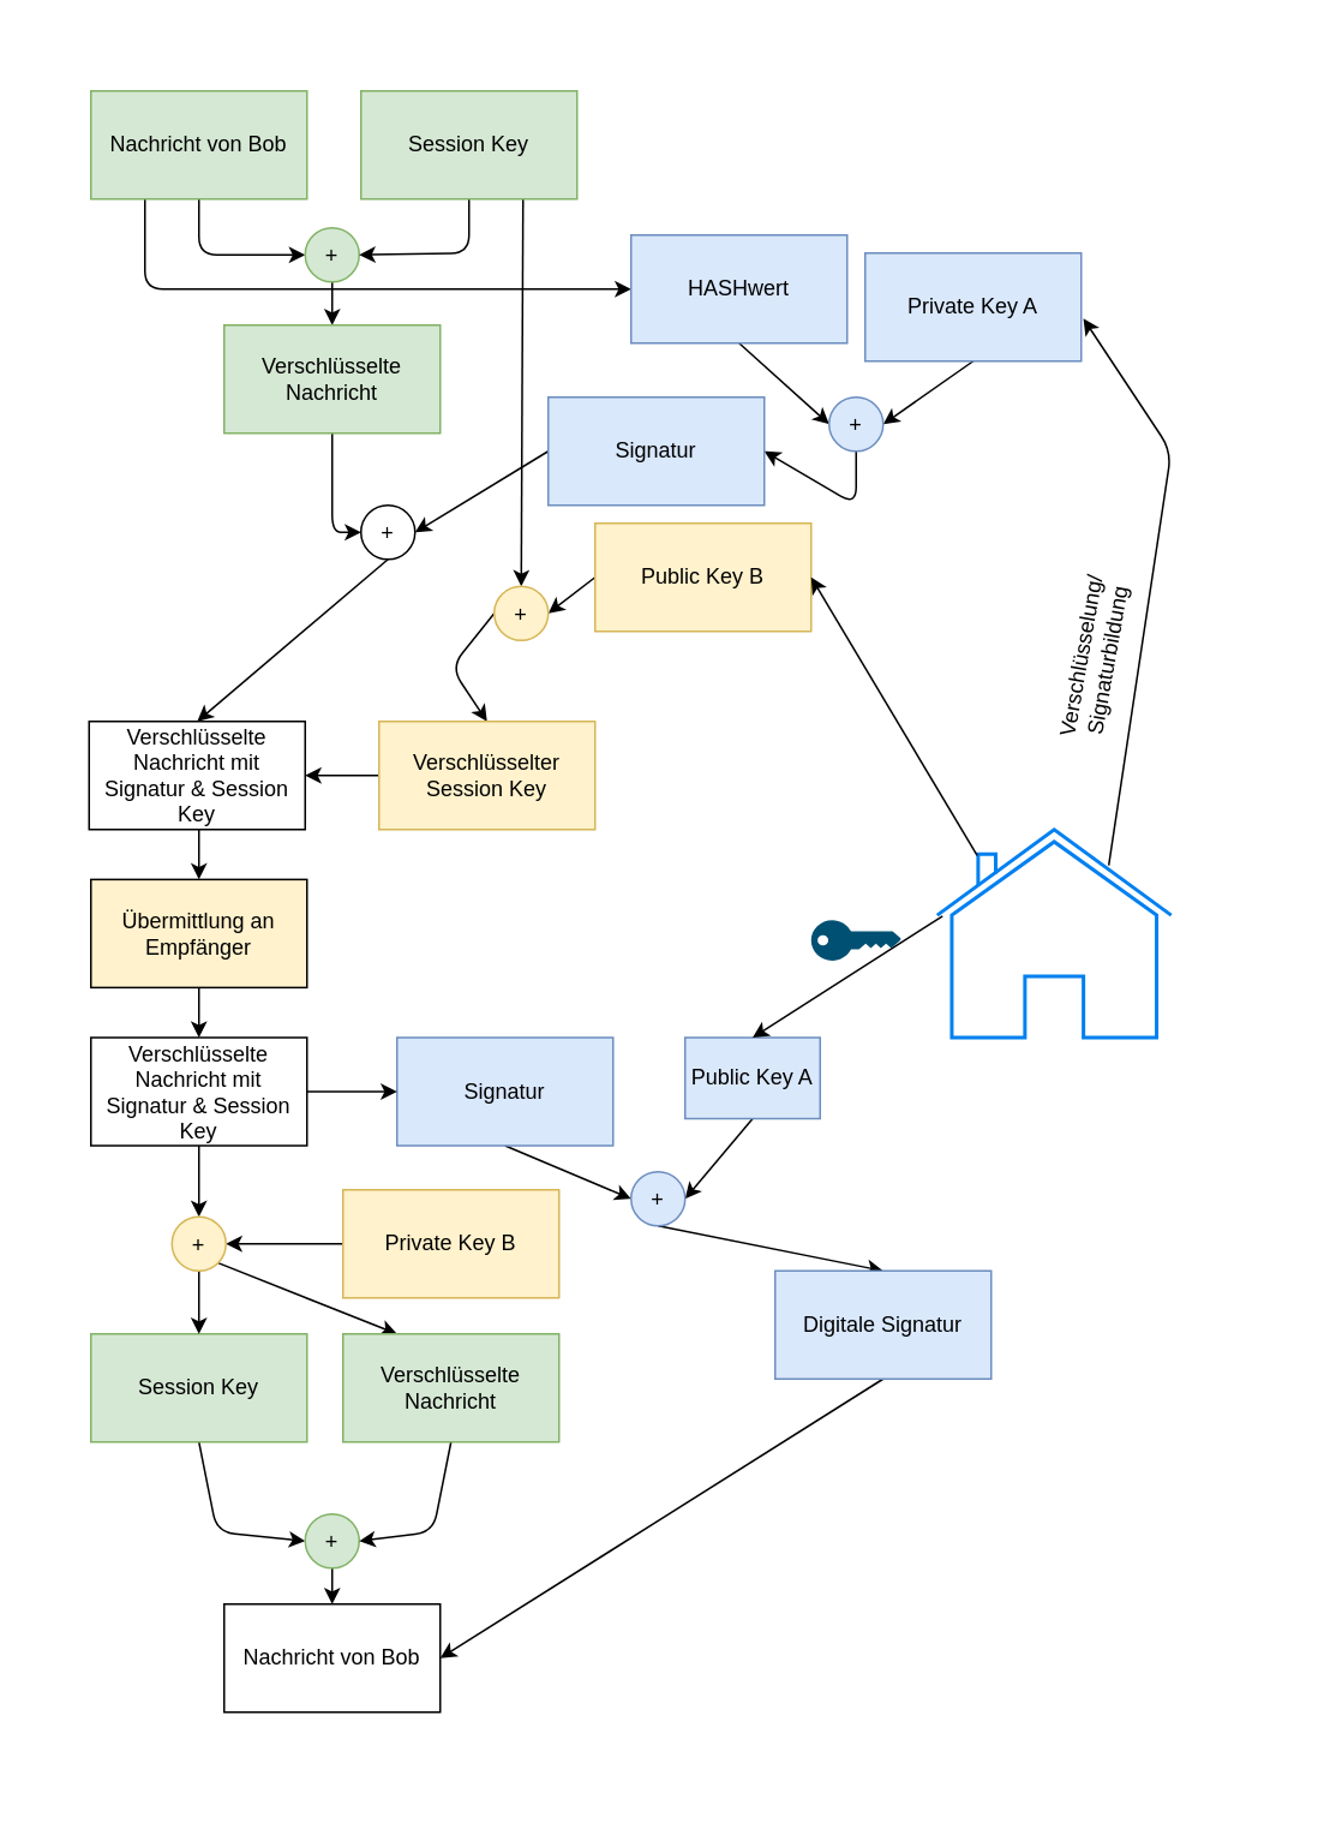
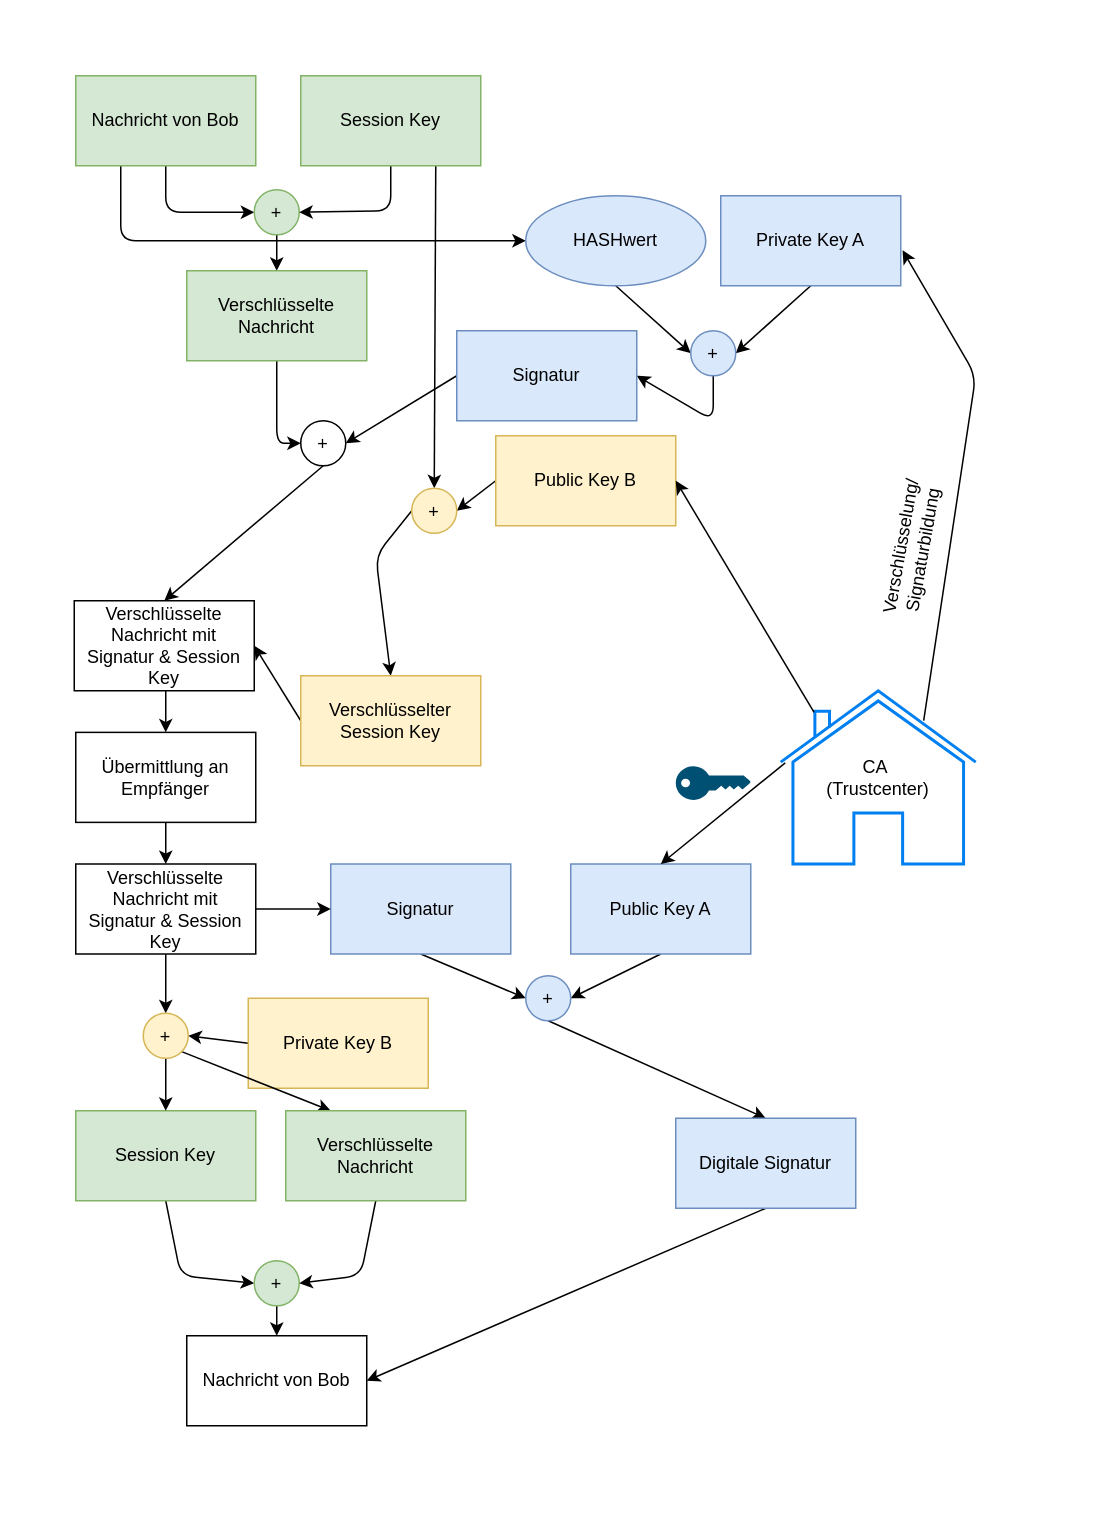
- <mxCell id="7" value="HASHwert" style="rounded=0;whiteSpace=wrap;html=1;fillColor=#dae8fc;strokeColor=#6c8ebf;" parent="1" vertex="1"><mxGeometry x="350" y="130" width="120" height="60" as="geometry" /></mxCell>
+ <mxCell id="7" value="HASHwert" style="ellipse;whiteSpace=wrap;html=1;fillColor=#dae8fc;strokeColor=#6c8ebf;" parent="1" vertex="1"><mxGeometry x="350" y="130" width="120" height="60" as="geometry" /></mxCell>
- <mxCell id="35" value="Private Key A" style="rounded=0;whiteSpace=wrap;html=1;fillColor=#dae8fc;strokeColor=#6c8ebf;" parent="1" vertex="1"><mxGeometry x="480" y="140" width="120" height="60" as="geometry" /></mxCell>
+ <mxCell id="35" value="Private Key A" style="rounded=0;whiteSpace=wrap;html=1;fillColor=#dae8fc;strokeColor=#6c8ebf;" parent="1" vertex="1"><mxGeometry x="480" y="130" width="120" height="60" as="geometry" /></mxCell>
- <mxCell id="62" value="Verschlüsselter Session Key" style="rounded=0;whiteSpace=wrap;html=1;fillColor=#fff2cc;strokeColor=#d6b656;" vertex="1" parent="1"><mxGeometry x="210" y="400" width="120" height="60" as="geometry" /></mxCell>
+ <mxCell id="62" value="Verschlüsselter Session Key" style="rounded=0;whiteSpace=wrap;html=1;fillColor=#fff2cc;strokeColor=#d6b656;" vertex="1" parent="1"><mxGeometry x="200" y="450" width="120" height="60" as="geometry" /></mxCell>
- <mxCell id="28" value="Übermittlung an Empfänger" style="rounded=0;whiteSpace=wrap;html=1;fillColor=#fff2cc;" parent="1" vertex="1"><mxGeometry x="50" y="487.75" width="120" height="60" as="geometry" /></mxCell>
+ <mxCell id="28" value="Übermittlung an Empfänger" style="rounded=0;whiteSpace=wrap;html=1;" parent="1" vertex="1"><mxGeometry x="50" y="487.75" width="120" height="60" as="geometry" /></mxCell>
+ <mxCell id="30" value="CA&amp;nbsp;&lt;br&gt;(Trustcenter)" style="text;html=1;strokeColor=none;fillColor=none;align=center;verticalAlign=middle;whiteSpace=wrap;rounded=0;" parent="1" vertex="1"><mxGeometry x="555" y="502.75" width="60" height="30" as="geometry" /></mxCell>
- <mxCell id="14" value="Public Key A" style="rounded=0;whiteSpace=wrap;html=1;fillColor=#dae8fc;strokeColor=#6c8ebf;" parent="1" vertex="1"><mxGeometry x="380" y="575.5" width="75" height="45" as="geometry" /></mxCell>
+ <mxCell id="14" value="Public Key A" style="rounded=0;whiteSpace=wrap;html=1;fillColor=#dae8fc;strokeColor=#6c8ebf;" parent="1" vertex="1"><mxGeometry x="380" y="575.5" width="120" height="60" as="geometry" /></mxCell>
- <mxCell id="53" value="Private Key B" style="rounded=0;whiteSpace=wrap;html=1;fillColor=#fff2cc;strokeColor=#d6b656;" vertex="1" parent="1"><mxGeometry x="190" y="660" width="120" height="60" as="geometry" /></mxCell>
+ <mxCell id="53" value="Private Key B" style="rounded=0;whiteSpace=wrap;html=1;fillColor=#fff2cc;strokeColor=#d6b656;" vertex="1" parent="1"><mxGeometry x="165" y="665" width="120" height="60" as="geometry" /></mxCell>
- <mxCell id="18" value="Digitale Signatur" style="rounded=0;whiteSpace=wrap;html=1;fillColor=#dae8fc;strokeColor=#6c8ebf;" parent="1" vertex="1"><mxGeometry x="430" y="705" width="120" height="60" as="geometry" /></mxCell>
+ <mxCell id="18" value="Digitale Signatur" style="rounded=0;whiteSpace=wrap;html=1;fillColor=#dae8fc;strokeColor=#6c8ebf;" parent="1" vertex="1"><mxGeometry x="450" y="745" width="120" height="60" as="geometry" /></mxCell>
